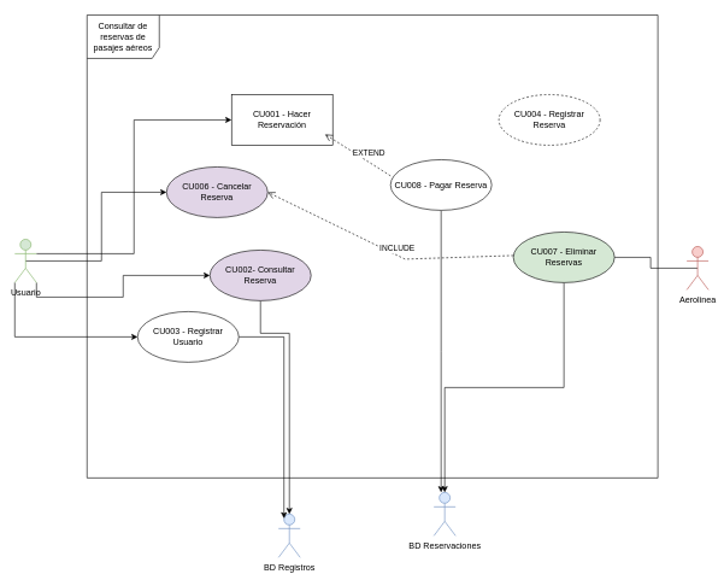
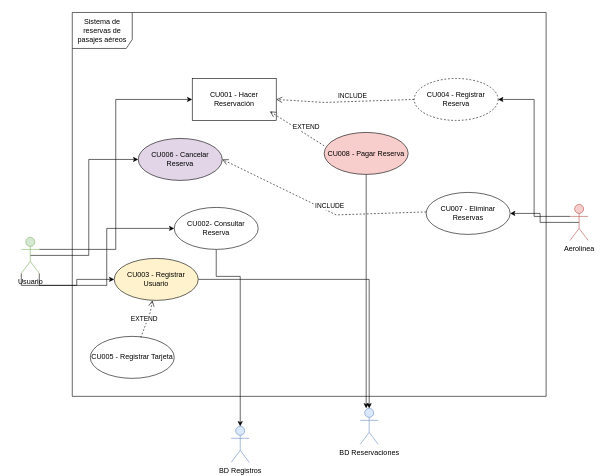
- <mxCell id="2" value="Consultar de reservas de pasajes aéreos" style="shape=umlFrame;whiteSpace=wrap;html=1;width=100;height=60;" vertex="1" parent="1"><mxGeometry x="120" width="790" height="640" as="geometry" y="20" /></mxCell>
+ <mxCell id="2" value="Sistema de reservas de pasajes aéreos" style="shape=umlFrame;whiteSpace=wrap;html=1;width=100;height=60;" vertex="1" parent="1"><mxGeometry x="120" width="790" height="640" as="geometry" y="20" /></mxCell>
+ <mxCell id="17" value="INCLUDE&lt;br&gt;" style="html=1;verticalAlign=bottom;endArrow=open;dashed=1;endSize=8;rounded=0;exitX=0;exitY=0.5;exitDx=0;exitDy=0;entryX=1;entryY=0.5;entryDx=0;entryDy=0;" edge="1" parent="1" source="16" target="8"><mxGeometry x="-0.101" relative="1" as="geometry"><mxPoint x="550" y="340" as="sourcePoint" /><mxPoint x="470" y="340" as="targetPoint" /><Array as="points"><mxPoint x="540" y="170" /></Array><mxPoint as="offset" /></mxGeometry></mxCell>
- <mxCell id="27" value="CU008 - Pagar Reserva" style="ellipse;whiteSpace=wrap;html=1;" vertex="1" parent="1"><mxGeometry x="540" y="220" width="140" height="70" as="geometry" /></mxCell>
+ <mxCell id="27" value="CU008 - Pagar Reserva" style="ellipse;whiteSpace=wrap;html=1;fillColor=#f8cecc;" vertex="1" parent="1"><mxGeometry x="540" y="220" width="140" height="70" as="geometry" /></mxCell>
- <mxCell id="24" value="CU007 - Eliminar Reservas" style="ellipse;whiteSpace=wrap;html=1;fillColor=#d5e8d4;" vertex="1" parent="1"><mxGeometry x="710" y="320" width="140" height="70" as="geometry" /></mxCell>
+ <mxCell id="24" value="CU007 - Eliminar Reservas" style="ellipse;whiteSpace=wrap;html=1;" vertex="1" parent="1"><mxGeometry x="710" y="320" width="140" height="70" as="geometry" /></mxCell>
- <mxCell id="14" style="edgeStyle=orthogonalEdgeStyle;rounded=0;orthogonalLoop=1;jettySize=auto;html=1;exitX=0.5;exitY=0.5;exitDx=0;exitDy=0;exitPerimeter=0;entryX=1;entryY=0.5;entryDx=0;entryDy=0;endArrow=none;" edge="1" parent="1" source="15" target="24"><mxGeometry relative="1" as="geometry" /></mxCell>
+ <mxCell id="14" style="edgeStyle=orthogonalEdgeStyle;rounded=0;orthogonalLoop=1;jettySize=auto;html=1;exitX=0.5;exitY=0.5;exitDx=0;exitDy=0;exitPerimeter=0;entryX=1;entryY=0.5;entryDx=0;entryDy=0;" edge="1" parent="1" source="15" target="24"><mxGeometry relative="1" as="geometry" /></mxCell>
- <mxCell id="7" value="Usuario" style="shape=umlActor;verticalLabelPosition=bottom;verticalAlign=top;html=1;fillColor=#d5e8d4;strokeColor=#82b366;" vertex="1" parent="1"><mxGeometry x="20" y="330" width="30" height="60" as="geometry" /></mxCell>
+ <mxCell id="7" value="Usuario" style="shape=umlActor;verticalLabelPosition=bottom;verticalAlign=top;html=1;fillColor=#d5e8d4;strokeColor=#82b366;" vertex="1" parent="1"><mxGeometry x="35" y="395" width="30" height="60" as="geometry" /></mxCell>
+ <mxCell id="13" style="edgeStyle=orthogonalEdgeStyle;rounded=0;orthogonalLoop=1;jettySize=auto;html=1;exitX=0;exitY=0.333;exitDx=0;exitDy=0;exitPerimeter=0;entryX=1;entryY=0.5;entryDx=0;entryDy=0;" edge="1" parent="1" source="15" target="16"><mxGeometry relative="1" as="geometry" /></mxCell>
- <mxCell id="10" value="CU002- Consultar Reserva" style="ellipse;whiteSpace=wrap;html=1;fillColor=#e1d5e7;" vertex="1" parent="1"><mxGeometry x="290" y="345" width="140" height="70" as="geometry" /></mxCell>
+ <mxCell id="10" value="CU002- Consultar Reserva" style="ellipse;whiteSpace=wrap;html=1;" vertex="1" parent="1"><mxGeometry x="290" y="345" width="140" height="70" as="geometry" /></mxCell>
- <mxCell id="19" value="CU003 - Registrar Usuario" style="ellipse;whiteSpace=wrap;html=1;" vertex="1" parent="1"><mxGeometry x="190" y="430" width="140" height="70" as="geometry" /></mxCell>
+ <mxCell id="19" value="CU003 - Registrar Usuario" style="ellipse;whiteSpace=wrap;html=1;fillColor=#fff2cc;" vertex="1" parent="1"><mxGeometry x="190" y="430" width="140" height="70" as="geometry" /></mxCell>
- <mxCell id="18" style="edgeStyle=orthogonalEdgeStyle;rounded=0;orthogonalLoop=1;jettySize=auto;html=1;exitX=1;exitY=0.5;exitDx=0;exitDy=0;entryX=0.25;entryY=0.1;entryDx=0;entryDy=0;entryPerimeter=0;" edge="1" parent="1" source="19" target="11"><mxGeometry relative="1" as="geometry" /></mxCell>
+ <mxCell id="18" style="edgeStyle=orthogonalEdgeStyle;rounded=0;orthogonalLoop=1;jettySize=auto;html=1;exitX=1;exitY=0.5;exitDx=0;exitDy=0;" edge="1" parent="1" source="19" target="12"><mxGeometry relative="1" as="geometry" /></mxCell>
+ <mxCell id="21" value="EXTEND&lt;br&gt;" style="html=1;verticalAlign=bottom;endArrow=open;dashed=1;endSize=8;rounded=0;exitX=0.601;exitY=0.031;exitDx=0;exitDy=0;exitPerimeter=0;" edge="1" parent="1" source="20" target="19"><mxGeometry x="-0.304" y="2" relative="1" as="geometry"><mxPoint x="240" y="550" as="sourcePoint" /><mxPoint x="160" y="550" as="targetPoint" /><Array as="points"><mxPoint x="250" y="520" /></Array><mxPoint as="offset" /></mxGeometry></mxCell>
- <mxCell id="23" style="edgeStyle=orthogonalEdgeStyle;rounded=0;orthogonalLoop=1;jettySize=auto;html=1;exitX=0.5;exitY=1;exitDx=0;exitDy=0;entryX=0.5;entryY=0;entryDx=0;entryDy=0;entryPerimeter=0;" edge="1" parent="1" source="24" target="12"><mxGeometry relative="1" as="geometry" /></mxCell>
+ <mxCell id="20" value="CU005 - Registrar Tarjeta" style="ellipse;whiteSpace=wrap;html=1;" vertex="1" parent="1"><mxGeometry x="150" y="560" width="140" height="70" as="geometry" /></mxCell>
